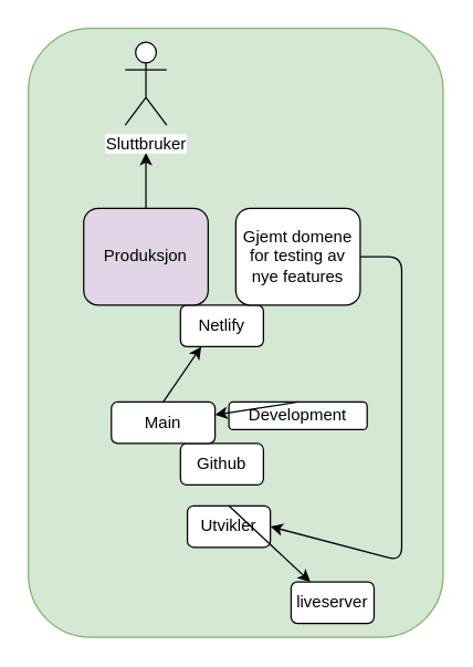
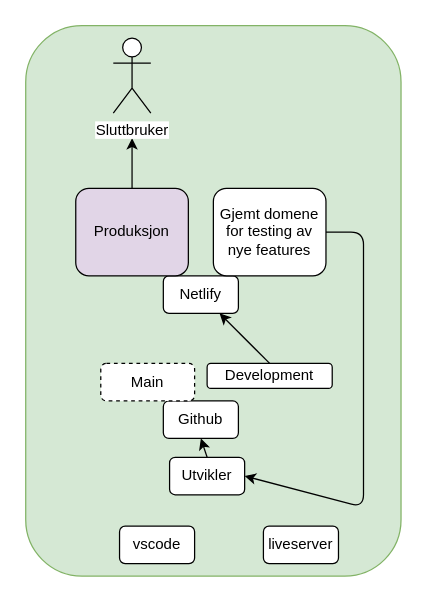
- <mxCell id="12" value="" style="endArrow=classic;html=1;exitX=0.5;exitY=0;exitDx=0;exitDy=0;entryX=0.25;entryY=1;entryDx=0;entryDy=0;" edge="1" parent="1" source="5" target="7"><mxGeometry width="50" height="50" relative="1" as="geometry"><mxPoint x="190" y="270" as="sourcePoint" /><mxPoint x="240" y="220" as="targetPoint" /></mxGeometry></mxCell>
- <mxCell id="13" value="" style="endArrow=classic;html=1;exitX=0.5;exitY=0;exitDx=0;exitDy=0;" edge="1" parent="1" source="6" target="5"><mxGeometry width="50" height="50" relative="1" as="geometry"><mxPoint x="127.5" y="300" as="sourcePoint" /><mxPoint x="155" y="260" as="targetPoint" /></mxGeometry></mxCell>
+ <mxCell id="13" value="" style="endArrow=classic;html=1;exitX=0.5;exitY=0;exitDx=0;exitDy=0;entryX=0.75;entryY=1;entryDx=0;entryDy=0;" edge="1" parent="1" source="6" target="7"><mxGeometry width="50" height="50" relative="1" as="geometry"><mxPoint x="127.5" y="300" as="sourcePoint" /><mxPoint x="155" y="260" as="targetPoint" /></mxGeometry></mxCell>
- <mxCell id="5" value="Main" style="rounded=1;whiteSpace=wrap;html=1;" vertex="1" parent="1"><mxGeometry x="80" y="290" width="75" height="30" as="geometry" /></mxCell>
+ <mxCell id="5" value="Main" style="rounded=1;whiteSpace=wrap;html=1;dashed=1;" vertex="1" parent="1"><mxGeometry x="80" y="290" width="75" height="30" as="geometry" /></mxCell>
- <mxCell id="11" value="" style="endArrow=classic;html=1;exitX=0.5;exitY=0;exitDx=0;exitDy=0;" edge="1" parent="1" source="3" target="17"><mxGeometry width="50" height="50" relative="1" as="geometry"><mxPoint x="190" y="270" as="sourcePoint" /><mxPoint x="240" y="220" as="targetPoint" /></mxGeometry></mxCell>
+ <mxCell id="11" value="" style="endArrow=classic;html=1;exitX=0.5;exitY=0;exitDx=0;exitDy=0;entryX=0.5;entryY=1;entryDx=0;entryDy=0;" edge="1" parent="1" source="3" target="4"><mxGeometry width="50" height="50" relative="1" as="geometry"><mxPoint x="190" y="270" as="sourcePoint" /><mxPoint x="240" y="220" as="targetPoint" /></mxGeometry></mxCell>
+ <mxCell id="16" value="vscode" style="rounded=1;whiteSpace=wrap;html=1;" vertex="1" parent="1"><mxGeometry x="95" y="420" width="60" height="30" as="geometry" /></mxCell>
